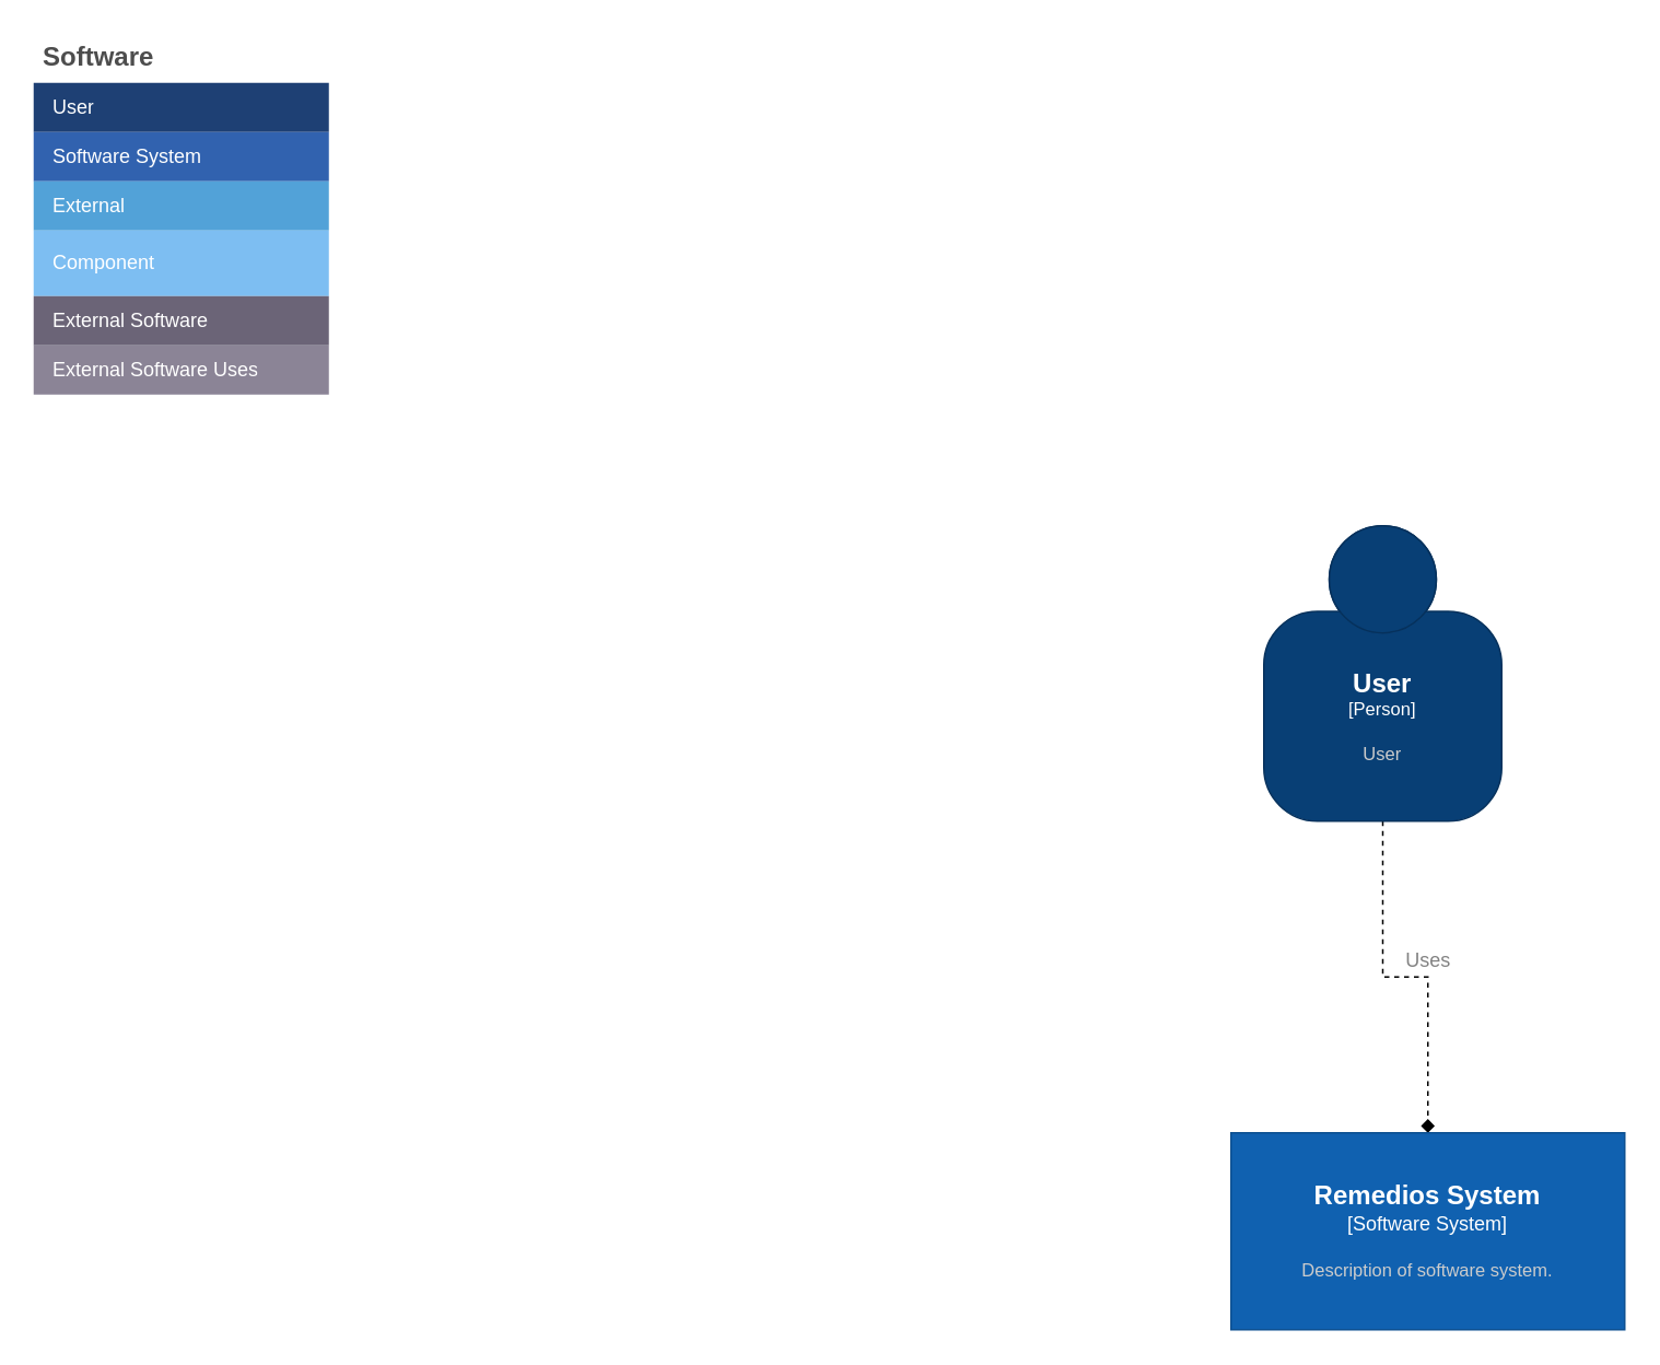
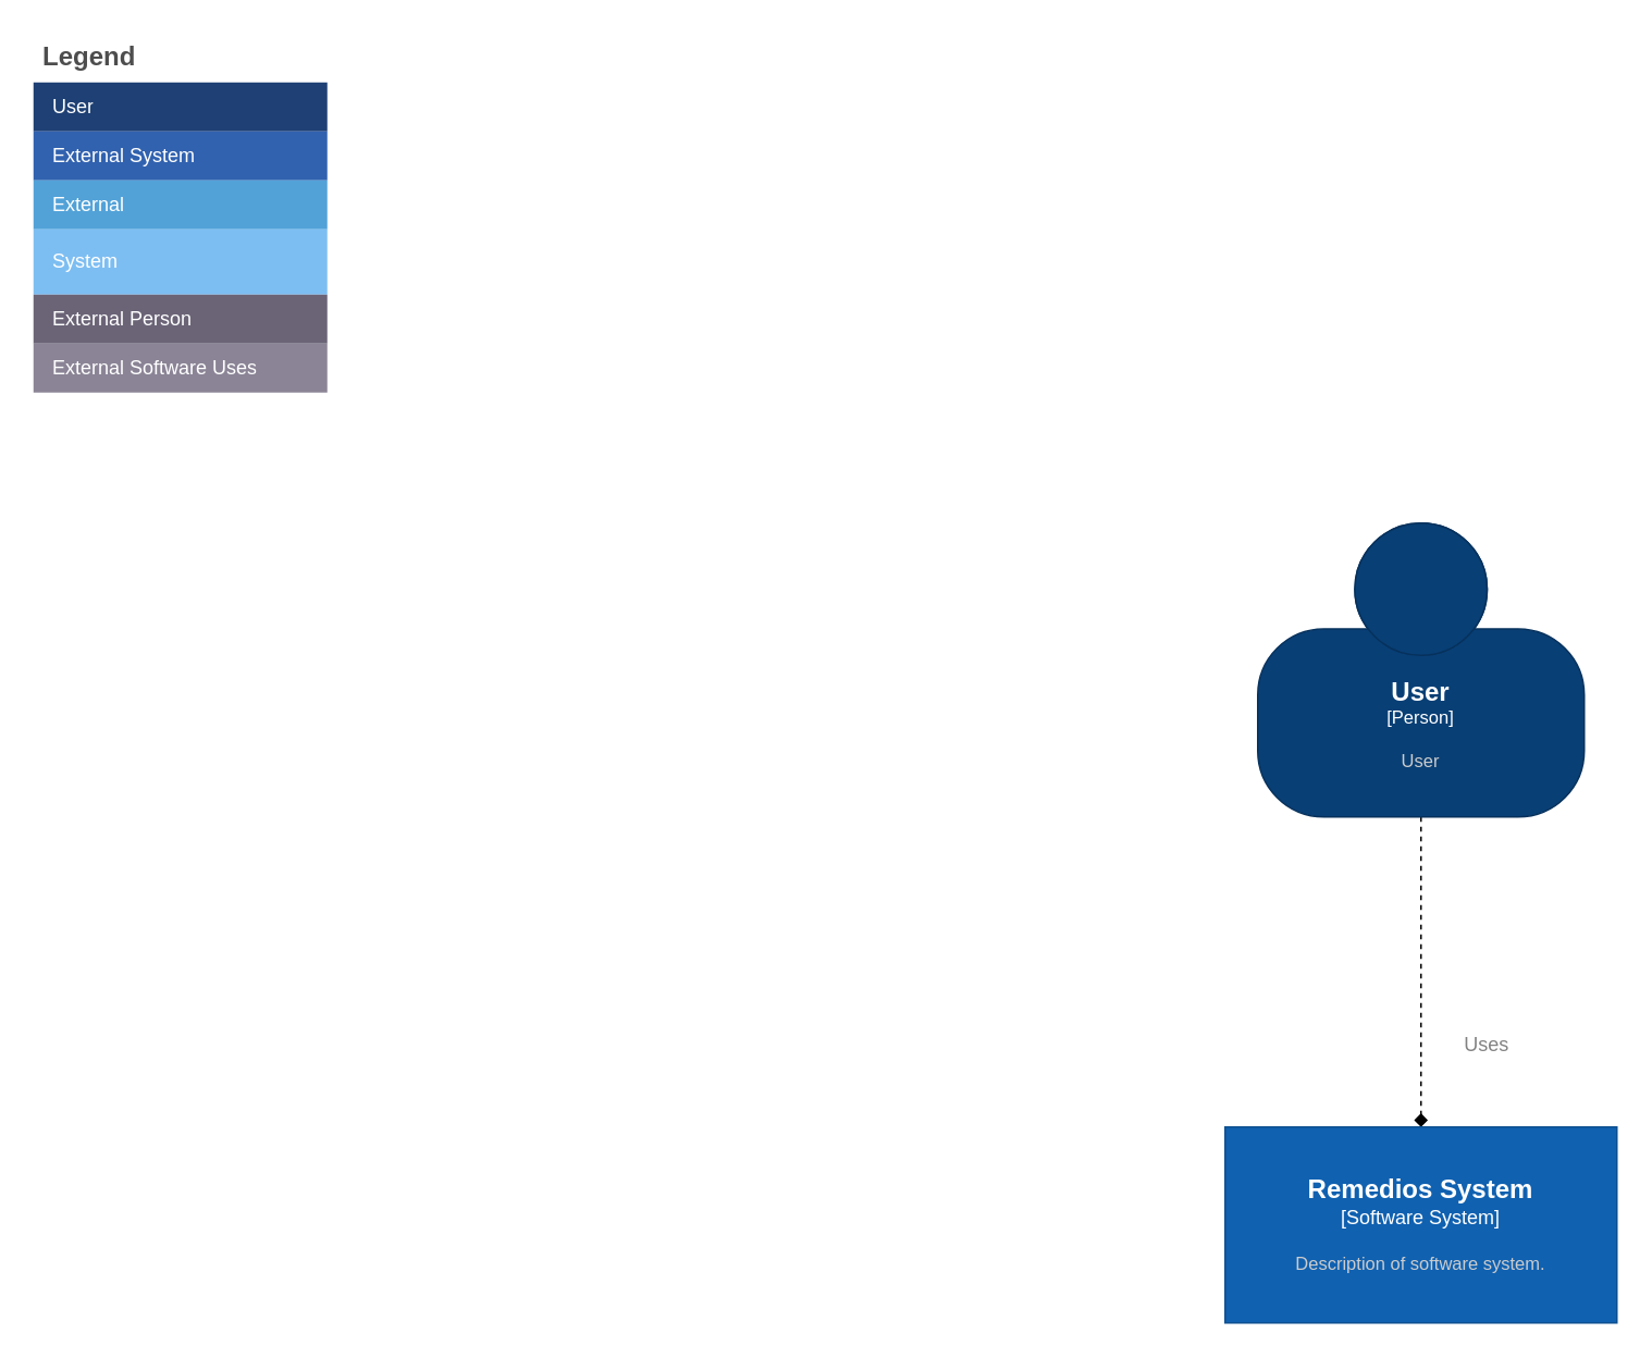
- <mxCell id="3" value="Software" style="shape=table;startSize=30;container=1;collapsible=0;childLayout=tableLayout;fontSize=16;align=left;verticalAlign=top;fillColor=none;strokeColor=none;fontColor=#4D4D4D;fontStyle=1;spacingLeft=6;spacing=0;resizable=0;" parent="1" vertex="1"><mxGeometry x="20" y="20" width="180" height="220" as="geometry" /></mxCell>
+ <mxCell id="3" value="Legend" style="shape=table;startSize=30;container=1;collapsible=0;childLayout=tableLayout;fontSize=16;align=left;verticalAlign=top;fillColor=none;strokeColor=none;fontColor=#4D4D4D;fontStyle=1;spacingLeft=6;spacing=0;resizable=0;" parent="1" vertex="1"><mxGeometry x="20" y="20" width="180" height="220" as="geometry" /></mxCell>
- <mxCell id="7" value="Software System" style="shape=partialRectangle;html=1;whiteSpace=wrap;connectable=0;strokeColor=inherit;overflow=hidden;fillColor=#3162AF;top=0;left=0;bottom=0;right=0;pointerEvents=1;fontSize=12;align=left;fontColor=#FFFFFF;gradientColor=none;spacingLeft=10;spacingRight=4;" parent="6" vertex="1"><mxGeometry width="180" height="30" as="geometry"><mxRectangle width="180" height="30" as="alternateBounds" /></mxGeometry></mxCell>
+ <mxCell id="7" value="External System" style="shape=partialRectangle;html=1;whiteSpace=wrap;connectable=0;strokeColor=inherit;overflow=hidden;fillColor=#3162AF;top=0;left=0;bottom=0;right=0;pointerEvents=1;fontSize=12;align=left;fontColor=#FFFFFF;gradientColor=none;spacingLeft=10;spacingRight=4;" parent="6" vertex="1"><mxGeometry width="180" height="30" as="geometry"><mxRectangle width="180" height="30" as="alternateBounds" /></mxGeometry></mxCell>
- <mxCell id="11" value="Component" style="shape=partialRectangle;html=1;whiteSpace=wrap;connectable=0;strokeColor=inherit;overflow=hidden;fillColor=#7dbef2;top=0;left=0;bottom=0;right=0;pointerEvents=1;fontSize=12;align=left;fontColor=#FFFFFF;gradientColor=none;spacingLeft=10;spacingRight=4;" parent="10" vertex="1"><mxGeometry width="180" height="40" as="geometry"><mxRectangle width="180" height="40" as="alternateBounds" /></mxGeometry></mxCell>
+ <mxCell id="11" value="System" style="shape=partialRectangle;html=1;whiteSpace=wrap;connectable=0;strokeColor=inherit;overflow=hidden;fillColor=#7dbef2;top=0;left=0;bottom=0;right=0;pointerEvents=1;fontSize=12;align=left;fontColor=#FFFFFF;gradientColor=none;spacingLeft=10;spacingRight=4;" parent="10" vertex="1"><mxGeometry width="180" height="40" as="geometry"><mxRectangle width="180" height="40" as="alternateBounds" /></mxGeometry></mxCell>
- <mxCell id="13" value="External Software" style="shape=partialRectangle;html=1;whiteSpace=wrap;connectable=0;strokeColor=inherit;overflow=hidden;fillColor=#6b6477;top=0;left=0;bottom=0;right=0;pointerEvents=1;fontSize=12;align=left;fontColor=#FFFFFF;gradientColor=none;spacingLeft=10;spacingRight=4;" parent="12" vertex="1"><mxGeometry width="180" height="30" as="geometry"><mxRectangle width="180" height="30" as="alternateBounds" /></mxGeometry></mxCell>
+ <mxCell id="13" value="External Person" style="shape=partialRectangle;html=1;whiteSpace=wrap;connectable=0;strokeColor=inherit;overflow=hidden;fillColor=#6b6477;top=0;left=0;bottom=0;right=0;pointerEvents=1;fontSize=12;align=left;fontColor=#FFFFFF;gradientColor=none;spacingLeft=10;spacingRight=4;" parent="12" vertex="1"><mxGeometry width="180" height="30" as="geometry"><mxRectangle width="180" height="30" as="alternateBounds" /></mxGeometry></mxCell>
- <mxCell id="16" value="&lt;font style=&quot;font-size: 16px&quot;&gt;&lt;b&gt;User&lt;/b&gt;&lt;/font&gt;&lt;div&gt;[Person]&lt;/div&gt;&lt;br&gt;&lt;div&gt;&lt;font style=&quot;font-size: 11px&quot;&gt;&lt;font color=&quot;#cccccc&quot;&gt;User&lt;/font&gt;&lt;/div&gt;" style="html=1;fontSize=11;dashed=0;whiteSpace=wrap;fillColor=#083F75;strokeColor=#06315C;fontColor=#ffffff;shape=mxgraph.c4.person2;align=center;metaEdit=1;points=[[0.5,0,0],[1,0.5,0],[1,0.75,0],[0.75,1,0],[0.5,1,0],[0.25,1,0],[0,0.75,0],[0,0.5,0]];resizable=0;" parent="1" vertex="1"><mxGeometry x="770" y="320" width="145" height="180" as="geometry" /></mxCell>
+ <mxCell id="16" value="&lt;font style=&quot;font-size: 16px&quot;&gt;&lt;b&gt;User&lt;/b&gt;&lt;/font&gt;&lt;div&gt;[Person]&lt;/div&gt;&lt;br&gt;&lt;div&gt;&lt;font style=&quot;font-size: 11px&quot;&gt;&lt;font color=&quot;#cccccc&quot;&gt;User&lt;/font&gt;&lt;/div&gt;" style="html=1;fontSize=11;dashed=0;whiteSpace=wrap;fillColor=#083F75;strokeColor=#06315C;fontColor=#ffffff;shape=mxgraph.c4.person2;align=center;metaEdit=1;points=[[0.5,0,0],[1,0.5,0],[1,0.75,0],[0.75,1,0],[0.5,1,0],[0.25,1,0],[0,0.75,0],[0,0.5,0]];resizable=0;" parent="1" vertex="1"><mxGeometry x="770" y="320" width="200" height="180" as="geometry" /></mxCell>
- <mxCell id="18" value="Uses" style="text;html=1;align=center;verticalAlign=middle;resizable=0;points=[];autosize=1;strokeColor=none;fillColor=none;fontColor=#828282;" vertex="1" parent="1"><mxGeometry x="845" y="570" width="50" height="30" as="geometry" /></mxCell>
+ <mxCell id="18" value="Uses" style="text;html=1;align=center;verticalAlign=middle;resizable=0;points=[];autosize=1;strokeColor=none;fillColor=none;fontColor=#828282;" vertex="1" parent="1"><mxGeometry x="885" y="625" width="50" height="30" as="geometry" /></mxCell>
